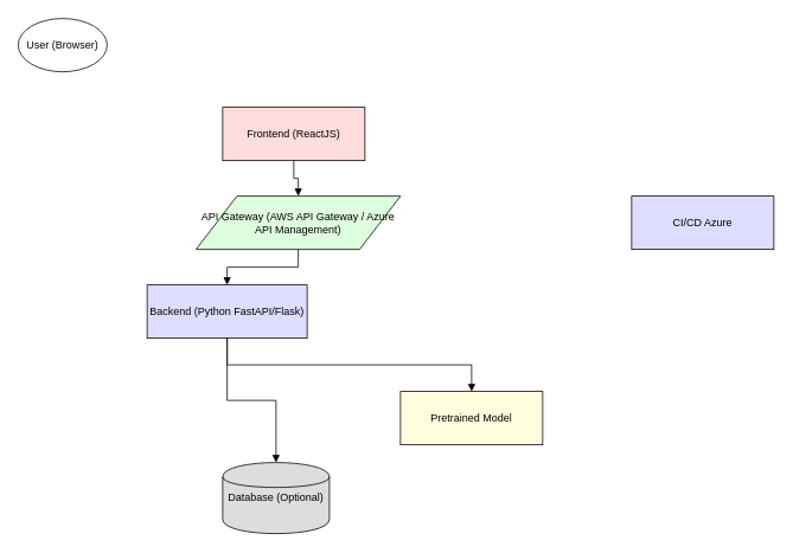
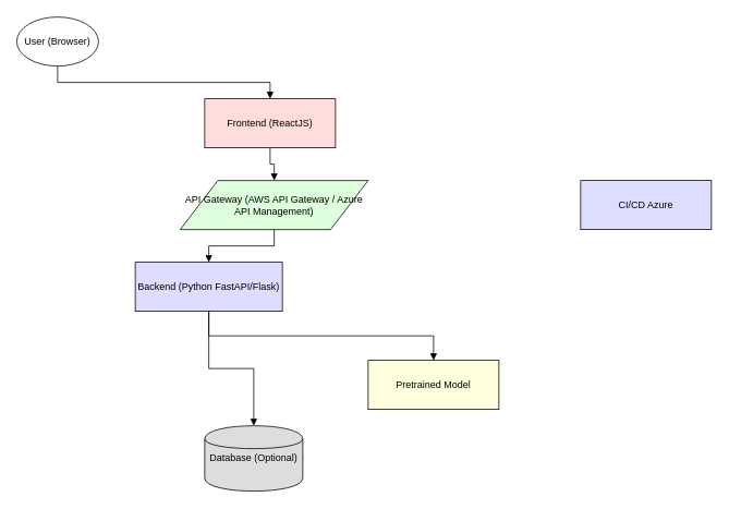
+ <mxCell id="9" style="edgeStyle=orthogonalEdgeStyle;rounded=0;orthogonalLoop=1;jettySize=auto;exitX=0.5;exitY=1;entryX=0.5;entryY=0;strokeColor=#000000;endArrow=block;endFill=1;" parent="1" source="2" target="3" edge="1"><mxGeometry relative="1" as="geometry" /></mxCell>
